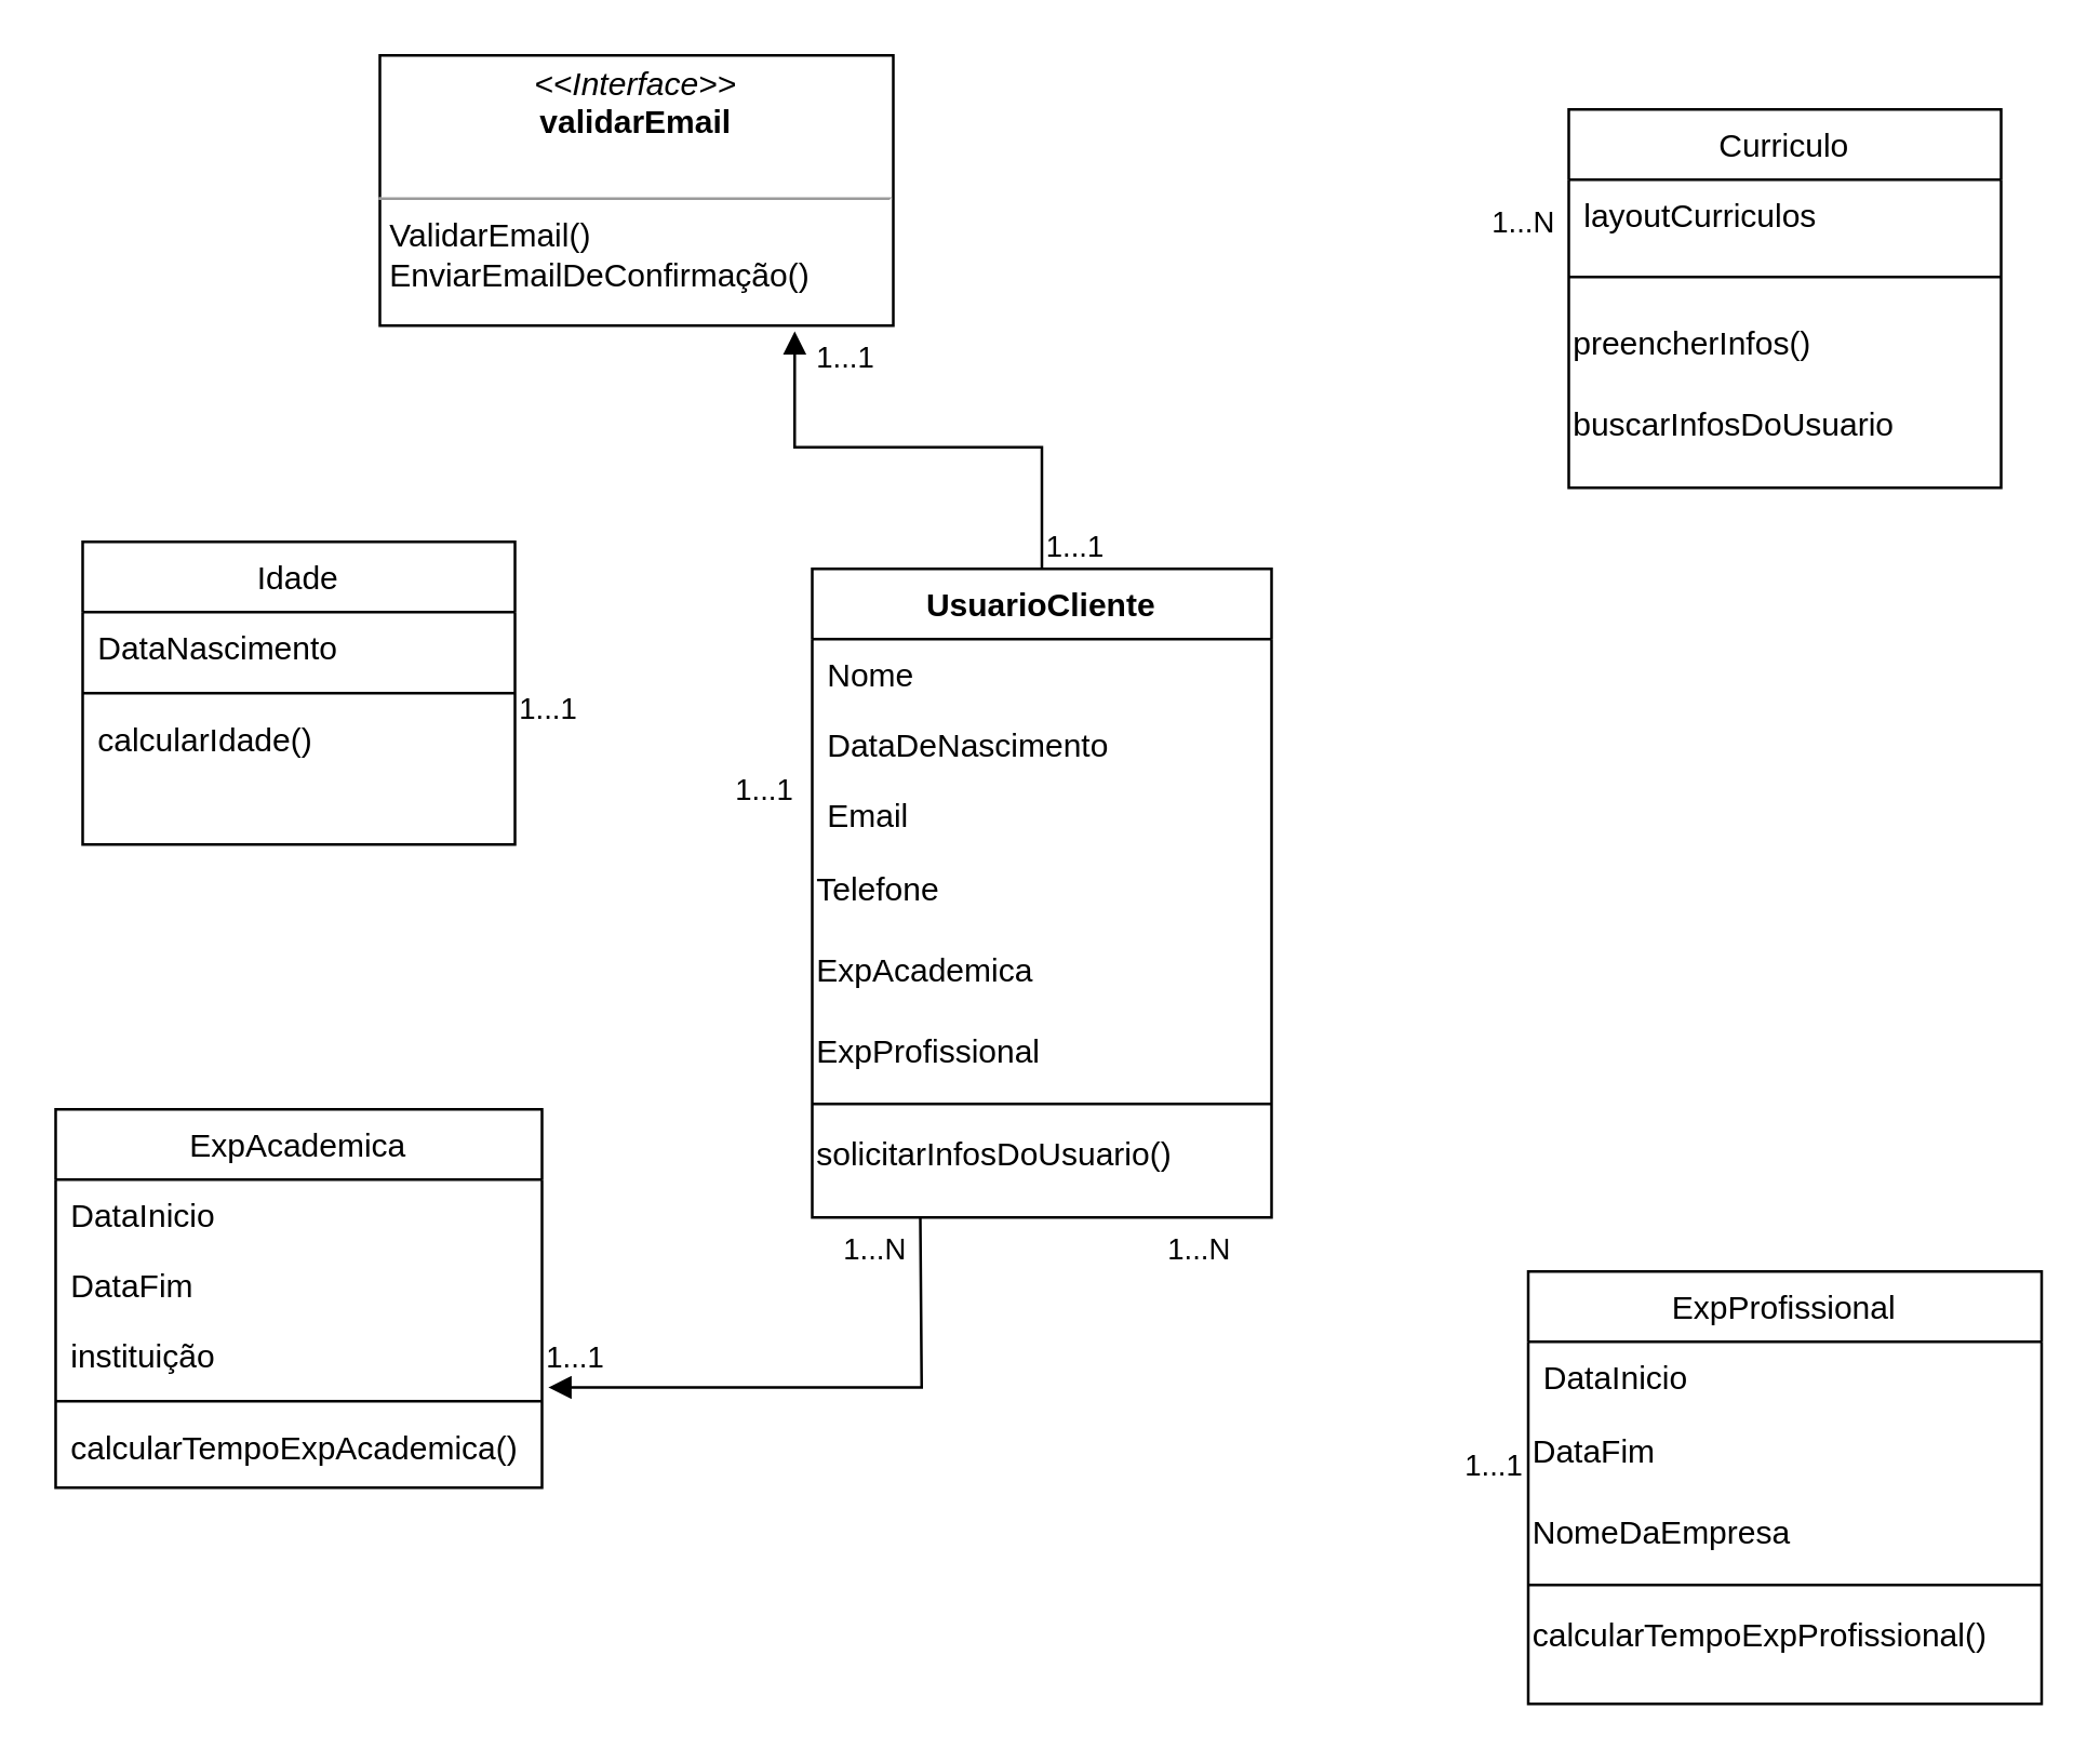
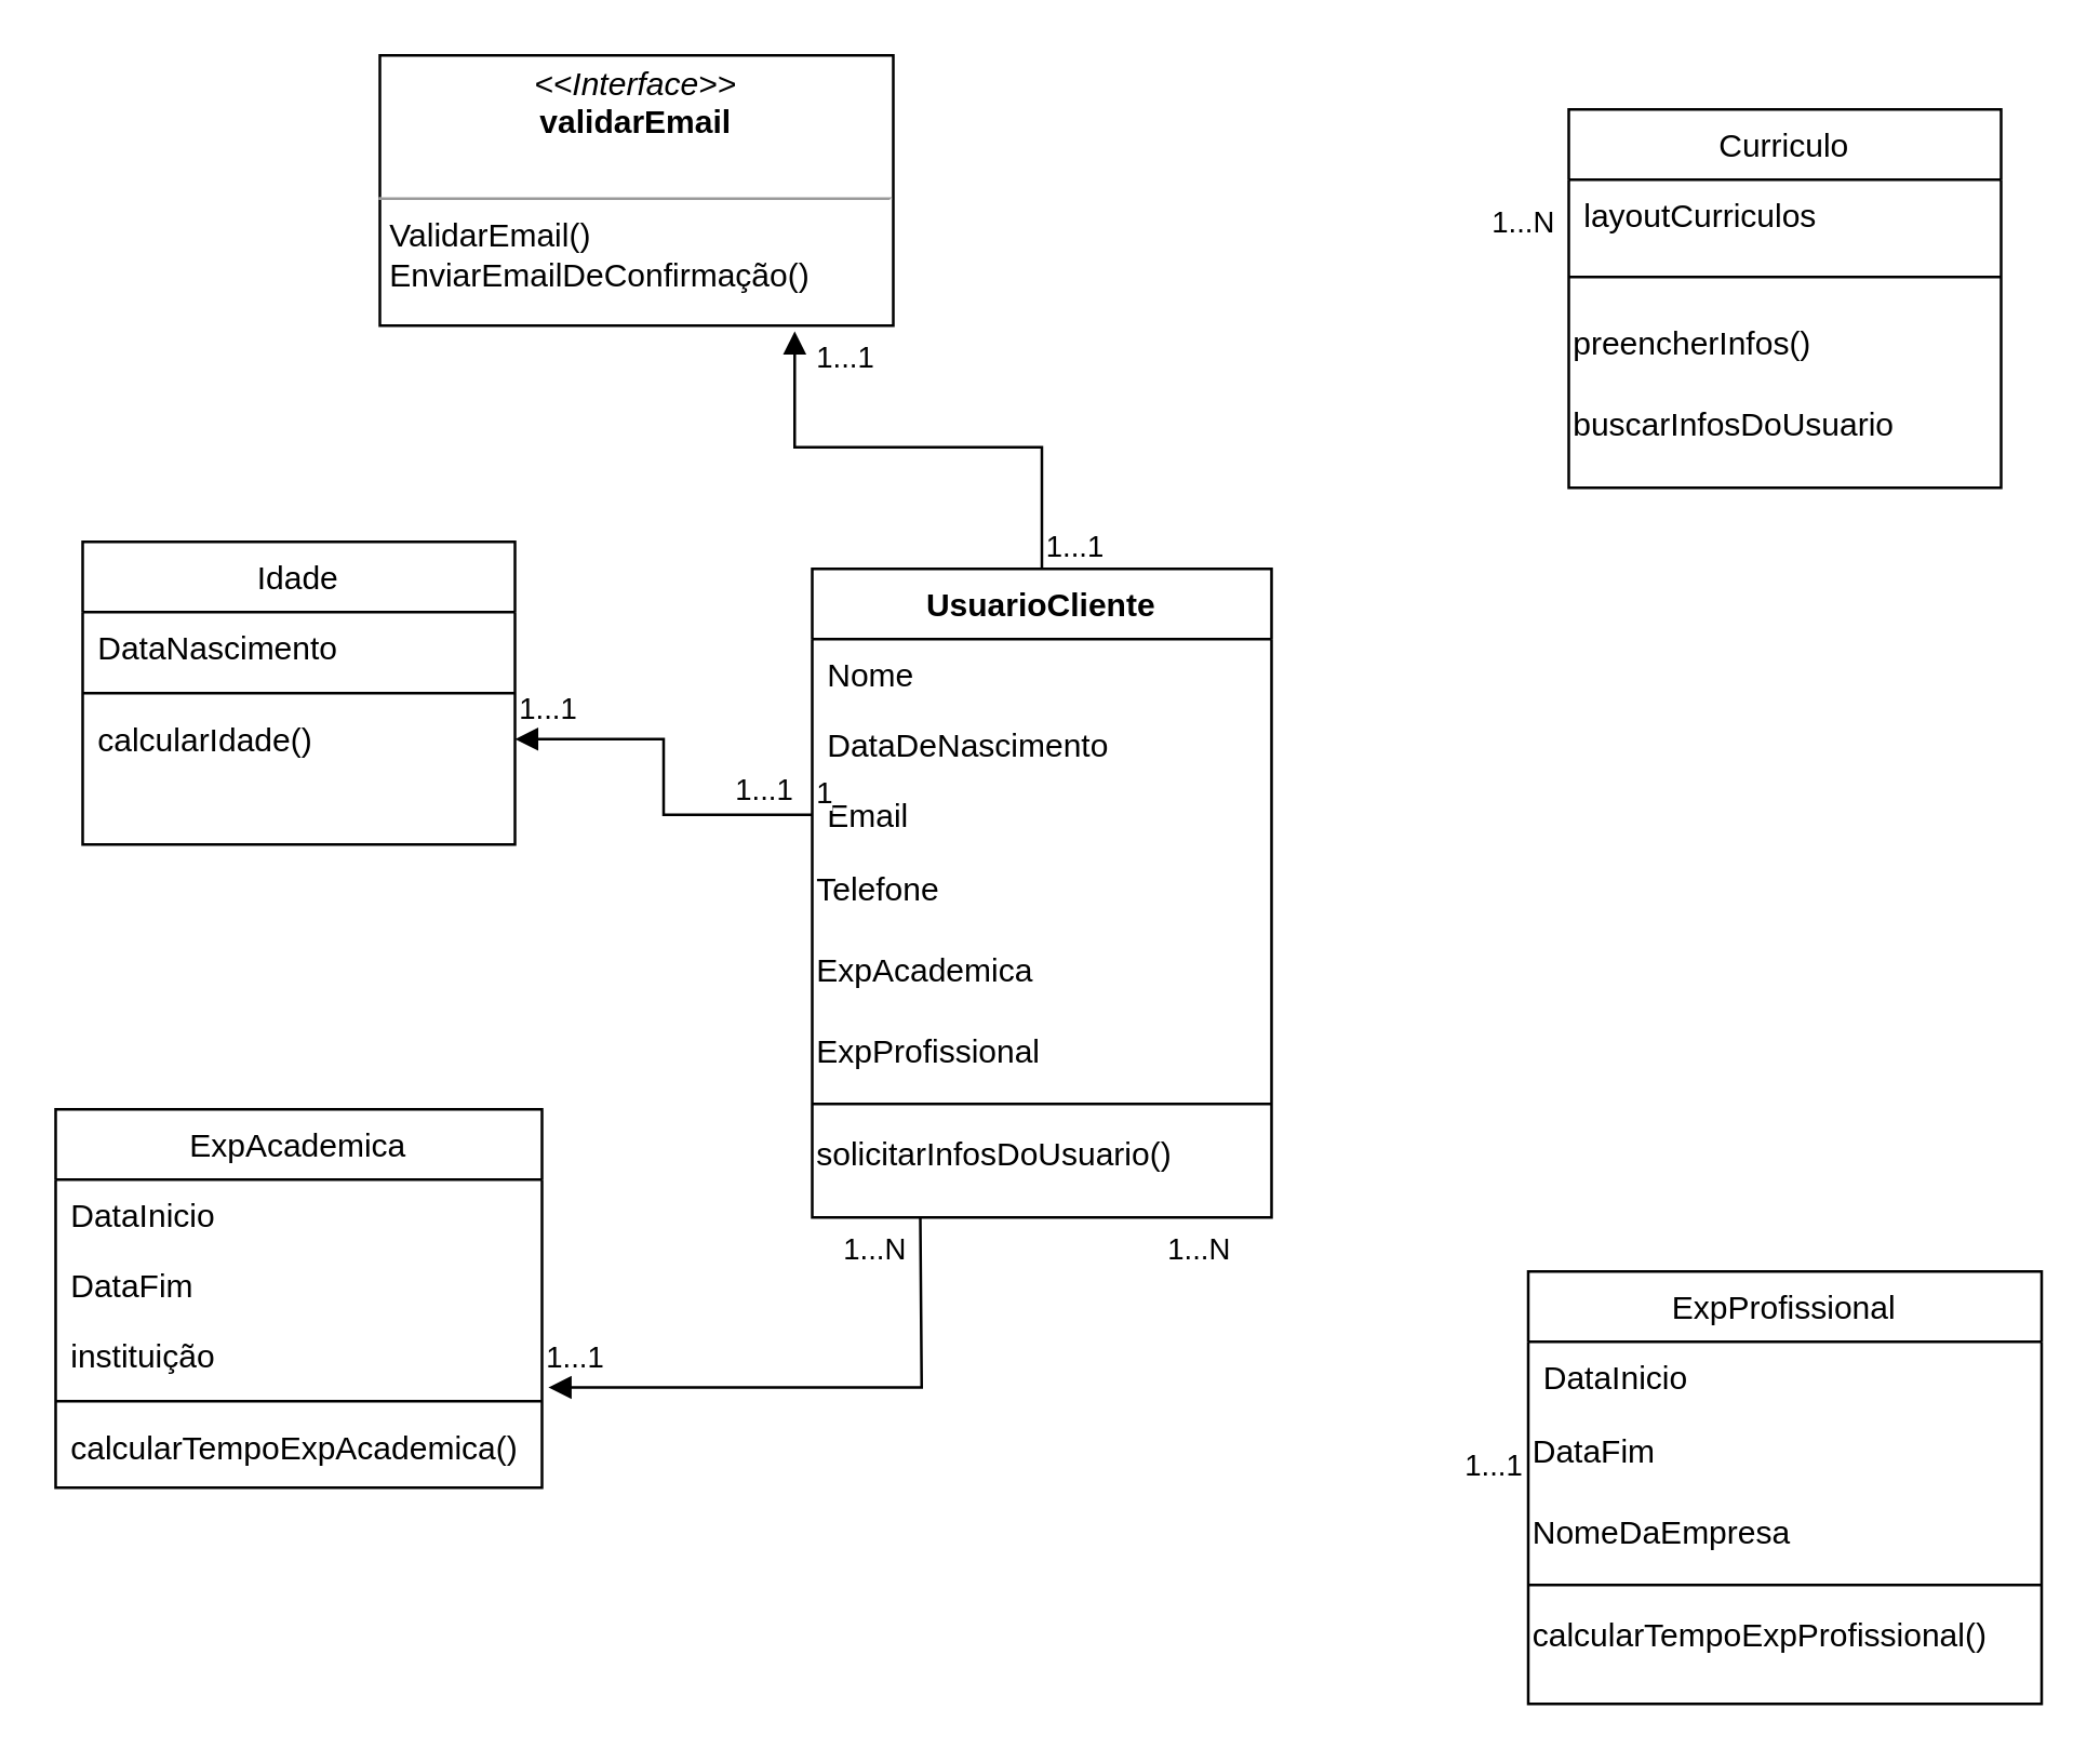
+ <mxCell id="33" value="" style="endArrow=block;endFill=1;html=1;edgeStyle=orthogonalEdgeStyle;align=left;verticalAlign=top;rounded=0;exitX=0;exitY=0.5;exitDx=0;exitDy=0;entryX=1;entryY=0.5;entryDx=0;entryDy=0;" edge="1" parent="1" source="5" target="31"><mxGeometry x="-1" relative="1" as="geometry"><mxPoint x="250" y="320" as="sourcePoint" /><mxPoint x="410" y="320" as="targetPoint" /></mxGeometry></mxCell>
+ <mxCell id="34" value="1" style="edgeLabel;resizable=0;html=1;align=left;verticalAlign=bottom;" connectable="0" vertex="1" parent="33"><mxGeometry x="-1" relative="1" as="geometry" /></mxCell>
